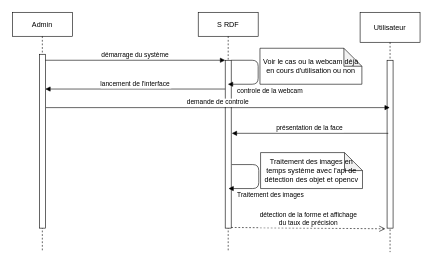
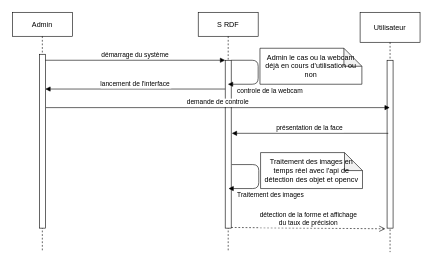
- <mxCell id="12" value="Voir le cas ou la webcam déjà en cours d'utilisation ou non" style="shape=note;whiteSpace=wrap;html=1;backgroundOutline=1;darkOpacity=0.05;" vertex="1" parent="1"><mxGeometry x="433" y="80" width="170" height="60" as="geometry" /></mxCell>
+ <mxCell id="12" value="Admin le cas ou la webcam déjà en cours d'utilisation ou non" style="shape=note;whiteSpace=wrap;html=1;backgroundOutline=1;darkOpacity=0.05;" vertex="1" parent="1"><mxGeometry x="433" y="80" width="170" height="60" as="geometry" /></mxCell>
- <mxCell id="16" value="Traitement des images en temps système avec l'api de détection des objet et opencv" style="shape=note;whiteSpace=wrap;html=1;backgroundOutline=1;darkOpacity=0.05;" vertex="1" parent="1"><mxGeometry x="434" y="254" width="170" height="60" as="geometry" /></mxCell>
+ <mxCell id="16" value="Traitement des images en temps réel avec l'api de détection des objet et opencv" style="shape=note;whiteSpace=wrap;html=1;backgroundOutline=1;darkOpacity=0.05;" vertex="1" parent="1"><mxGeometry x="434" y="254" width="170" height="60" as="geometry" /></mxCell>
